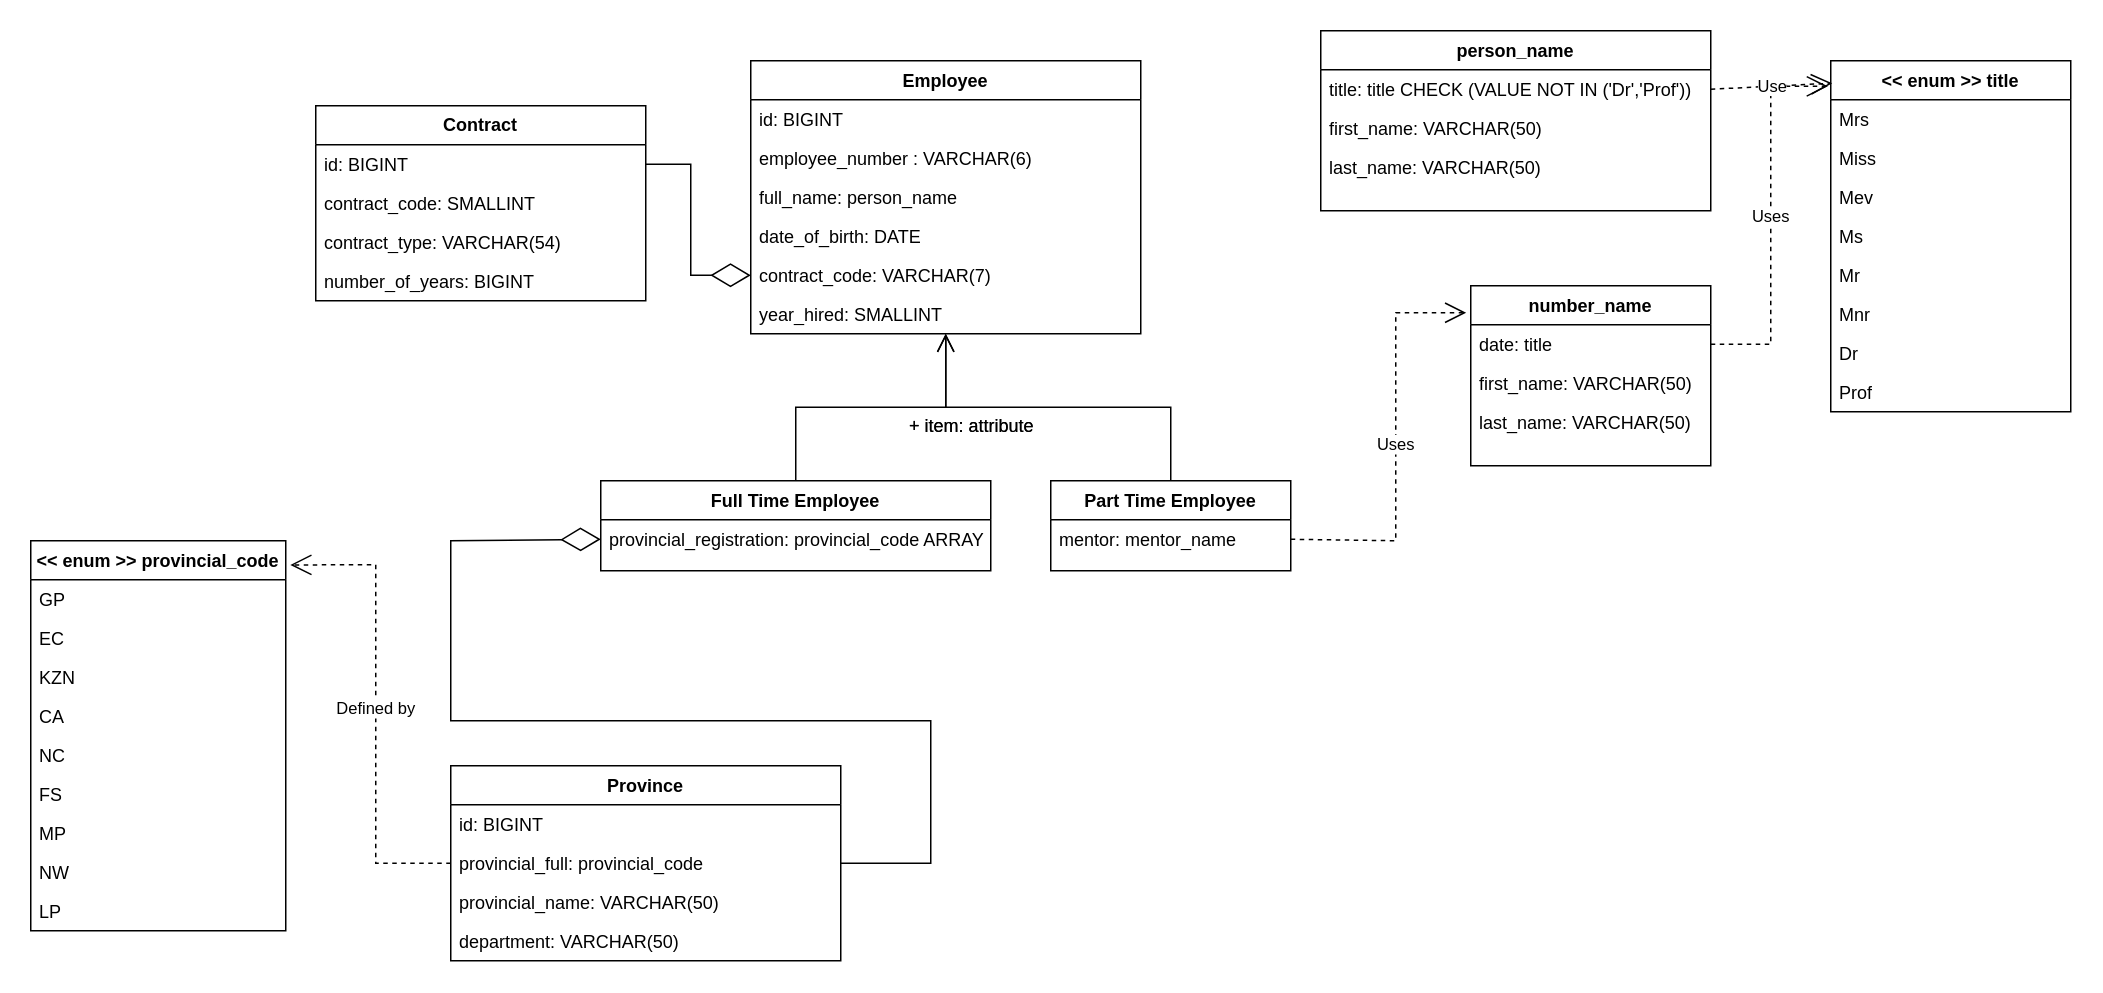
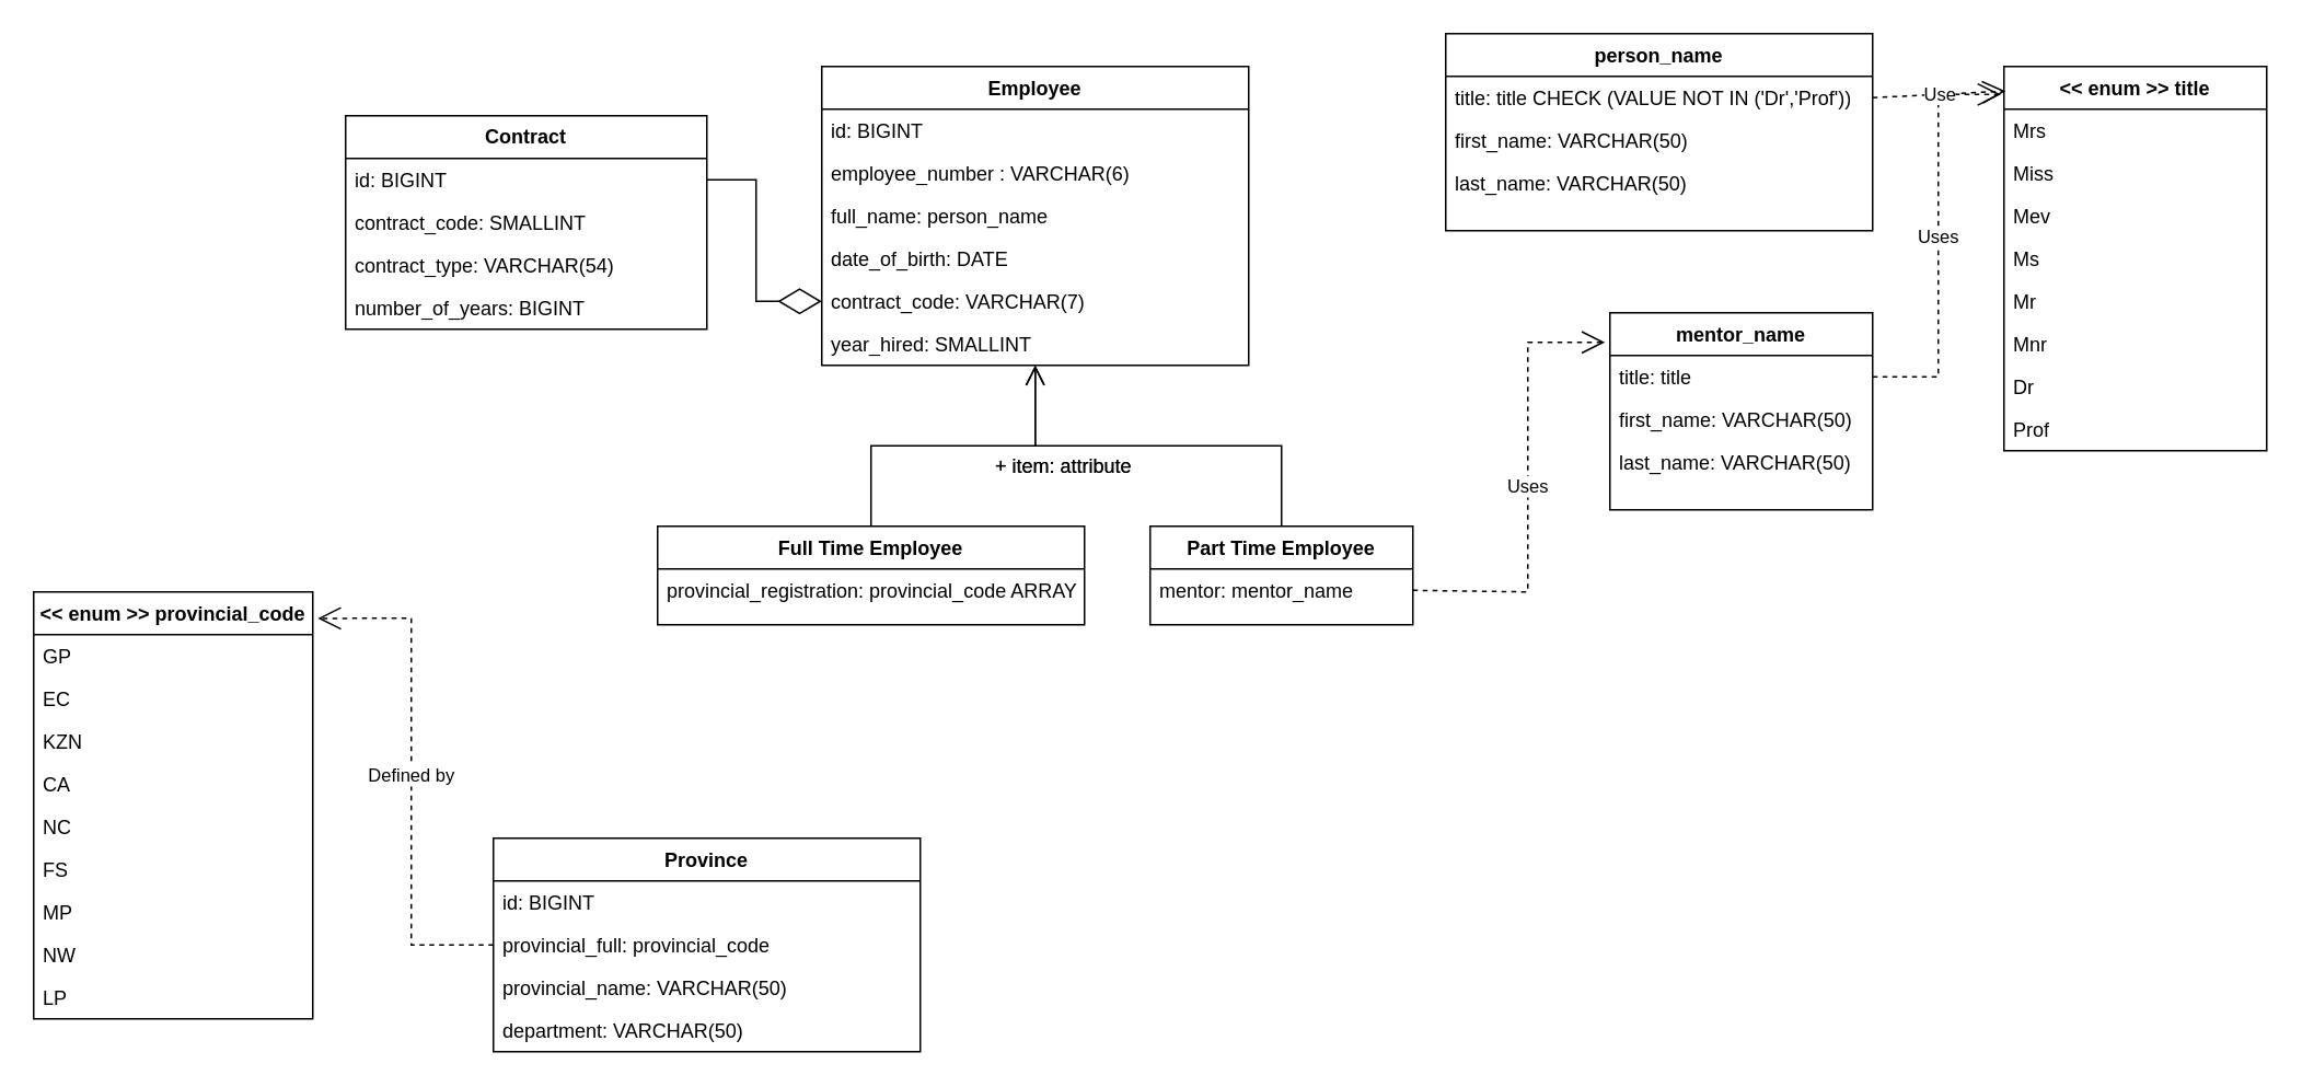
- <mxCell id="15" value="number_name" style="swimlane;fontStyle=1;align=center;verticalAlign=top;childLayout=stackLayout;horizontal=1;startSize=26;horizontalStack=0;resizeParent=1;resizeLast=0;collapsible=1;marginBottom=0;rounded=0;shadow=0;strokeWidth=1;" vertex="1" parent="1"><mxGeometry x="980" y="190" width="160" height="120" as="geometry"><mxRectangle x="550" y="140" width="160" height="26" as="alternateBounds" /></mxGeometry></mxCell>
+ <mxCell id="15" value="mentor_name" style="swimlane;fontStyle=1;align=center;verticalAlign=top;childLayout=stackLayout;horizontal=1;startSize=26;horizontalStack=0;resizeParent=1;resizeLast=0;collapsible=1;marginBottom=0;rounded=0;shadow=0;strokeWidth=1;" vertex="1" parent="1"><mxGeometry x="980" y="190" width="160" height="120" as="geometry"><mxRectangle x="550" y="140" width="160" height="26" as="alternateBounds" /></mxGeometry></mxCell>
- <mxCell id="16" value="date: title" style="text;align=left;verticalAlign=top;spacingLeft=4;spacingRight=4;overflow=hidden;rotatable=0;points=[[0,0.5],[1,0.5]];portConstraint=eastwest;" vertex="1" parent="15"><mxGeometry y="26" width="160" height="26" as="geometry" /></mxCell>
+ <mxCell id="16" value="title: title" style="text;align=left;verticalAlign=top;spacingLeft=4;spacingRight=4;overflow=hidden;rotatable=0;points=[[0,0.5],[1,0.5]];portConstraint=eastwest;" vertex="1" parent="15"><mxGeometry y="26" width="160" height="26" as="geometry" /></mxCell>
- <mxCell id="53" value="" style="endArrow=diamondThin;endFill=0;endSize=24;html=1;rounded=0;entryX=0;entryY=0.5;entryDx=0;entryDy=0;exitX=1;exitY=0.5;exitDx=0;exitDy=0;" edge="1" parent="1" source="50" target="10"><mxGeometry width="160" relative="1" as="geometry"><mxPoint x="250" y="640" as="sourcePoint" /><mxPoint x="410" y="640" as="targetPoint" /><Array as="points"><mxPoint x="620" y="575" /><mxPoint x="620" y="480" /><mxPoint x="300" y="480" /><mxPoint x="300" y="360" /></Array></mxGeometry></mxCell>
